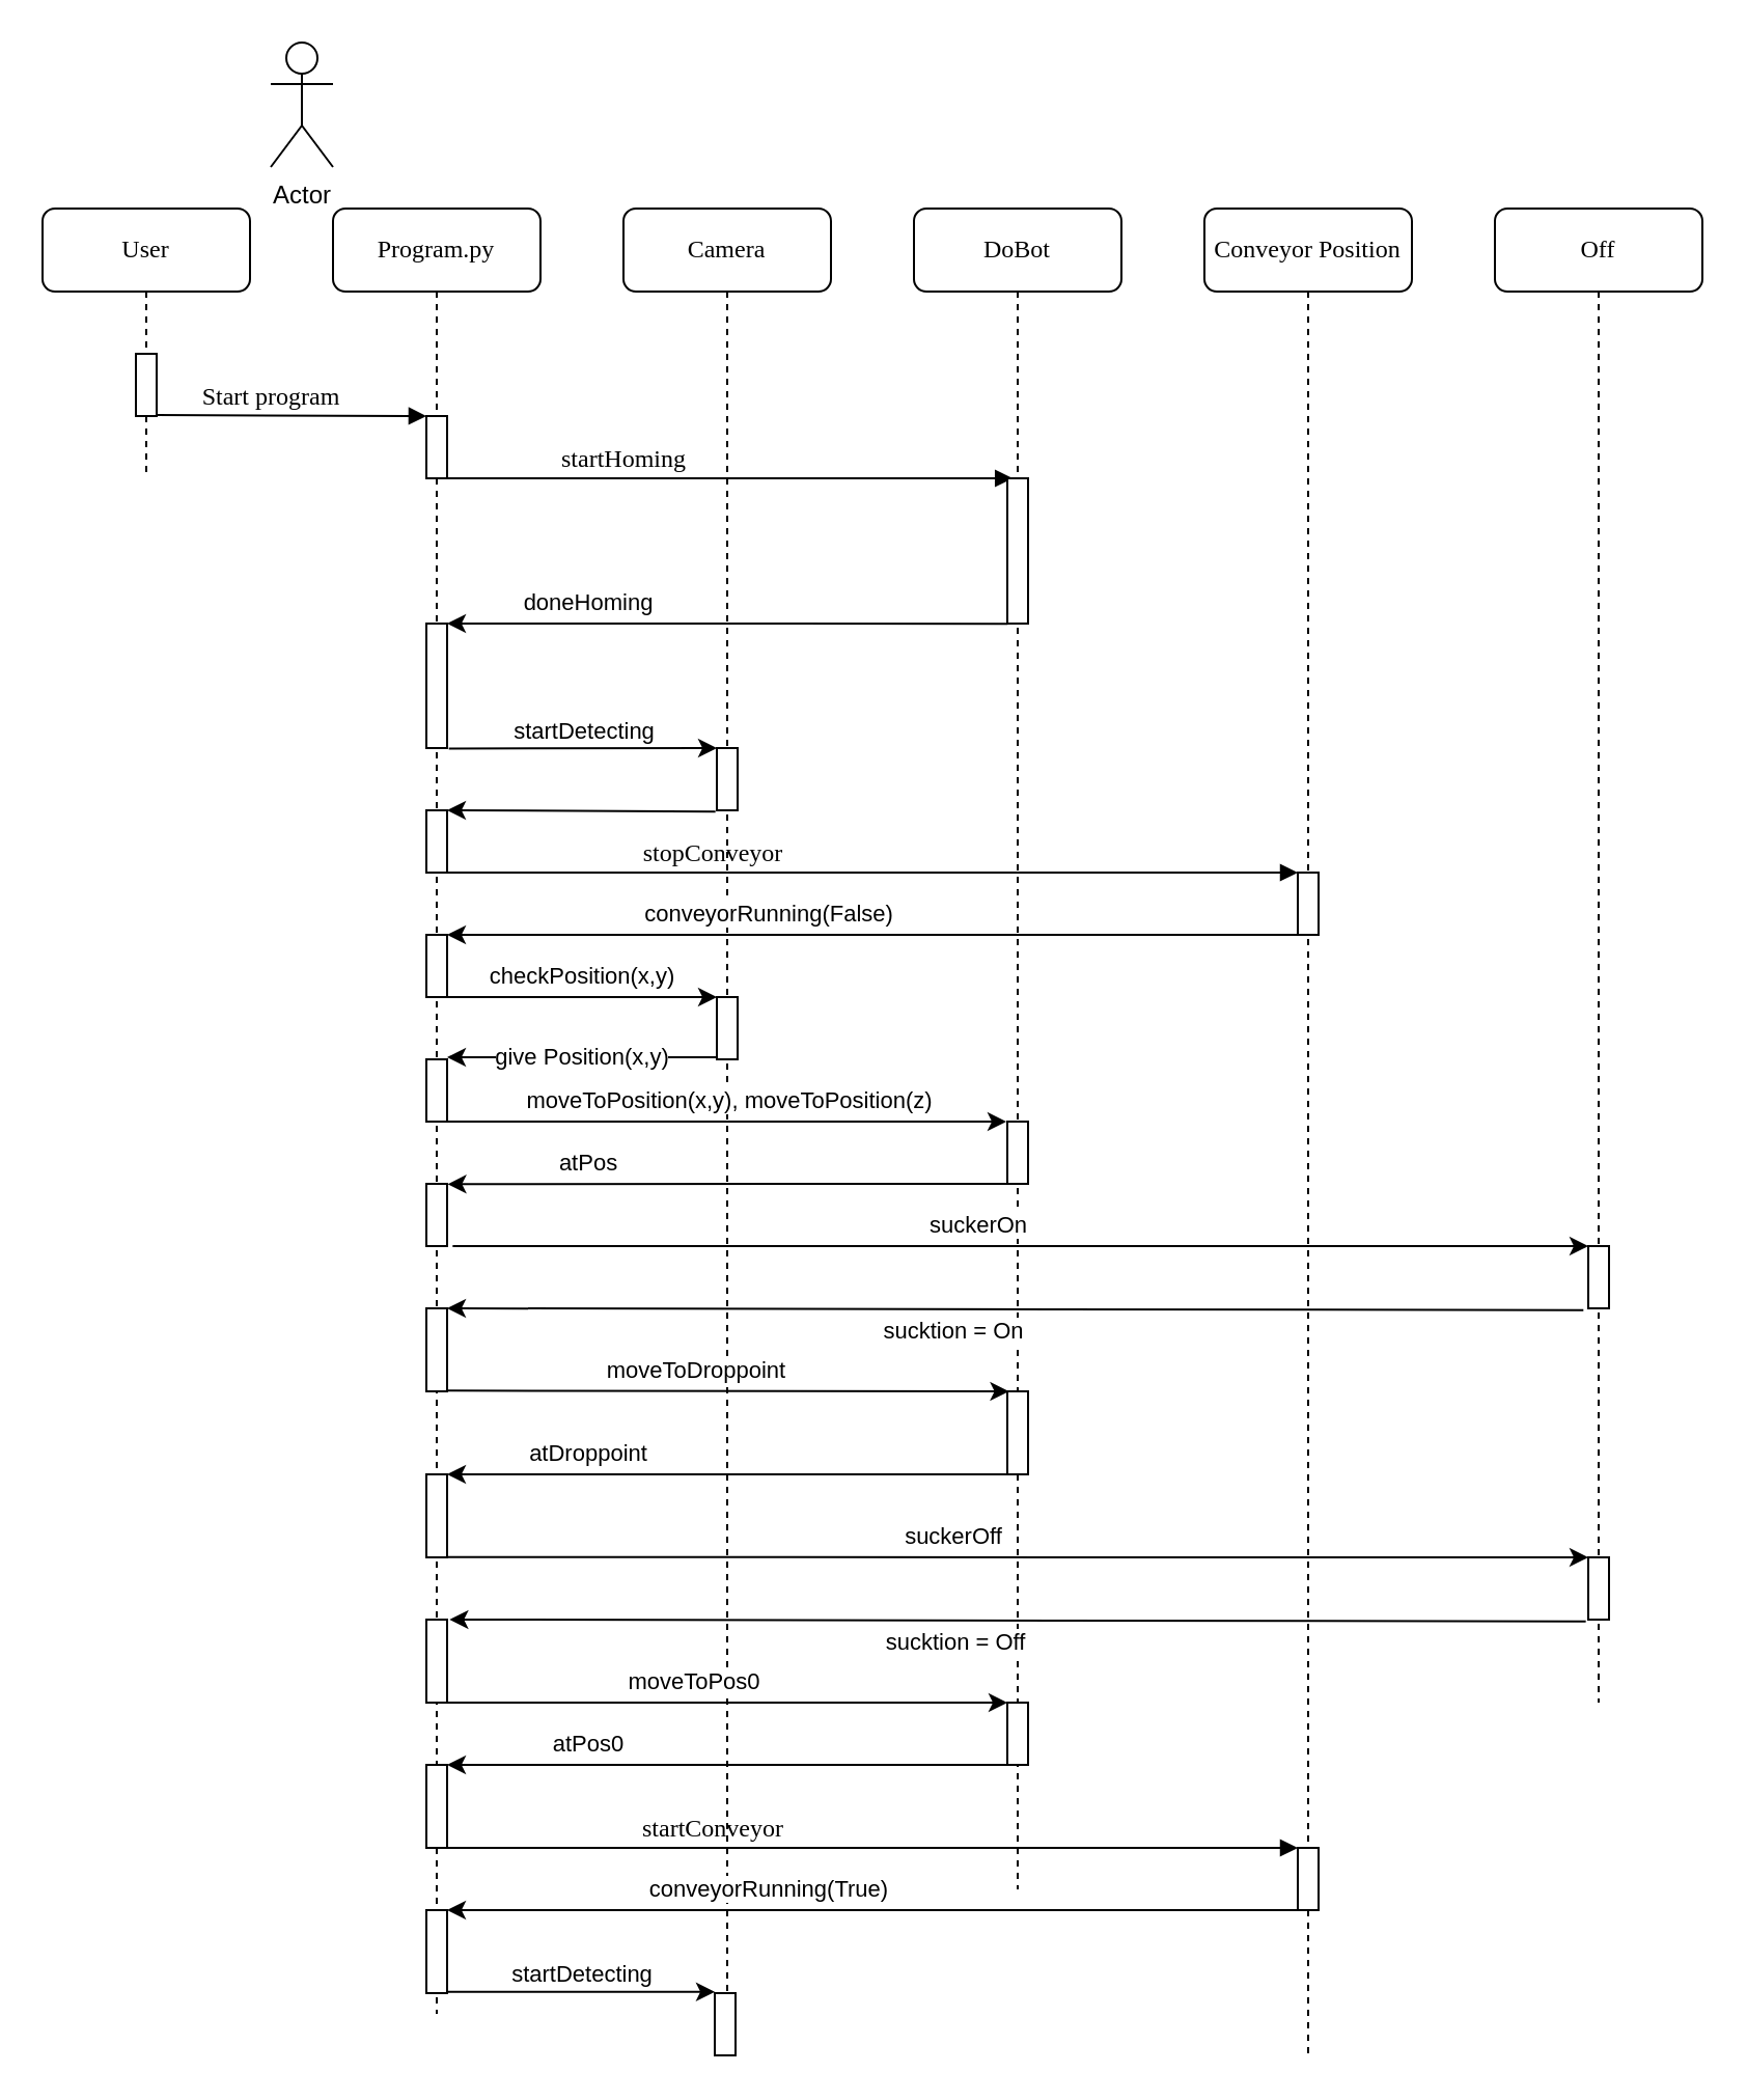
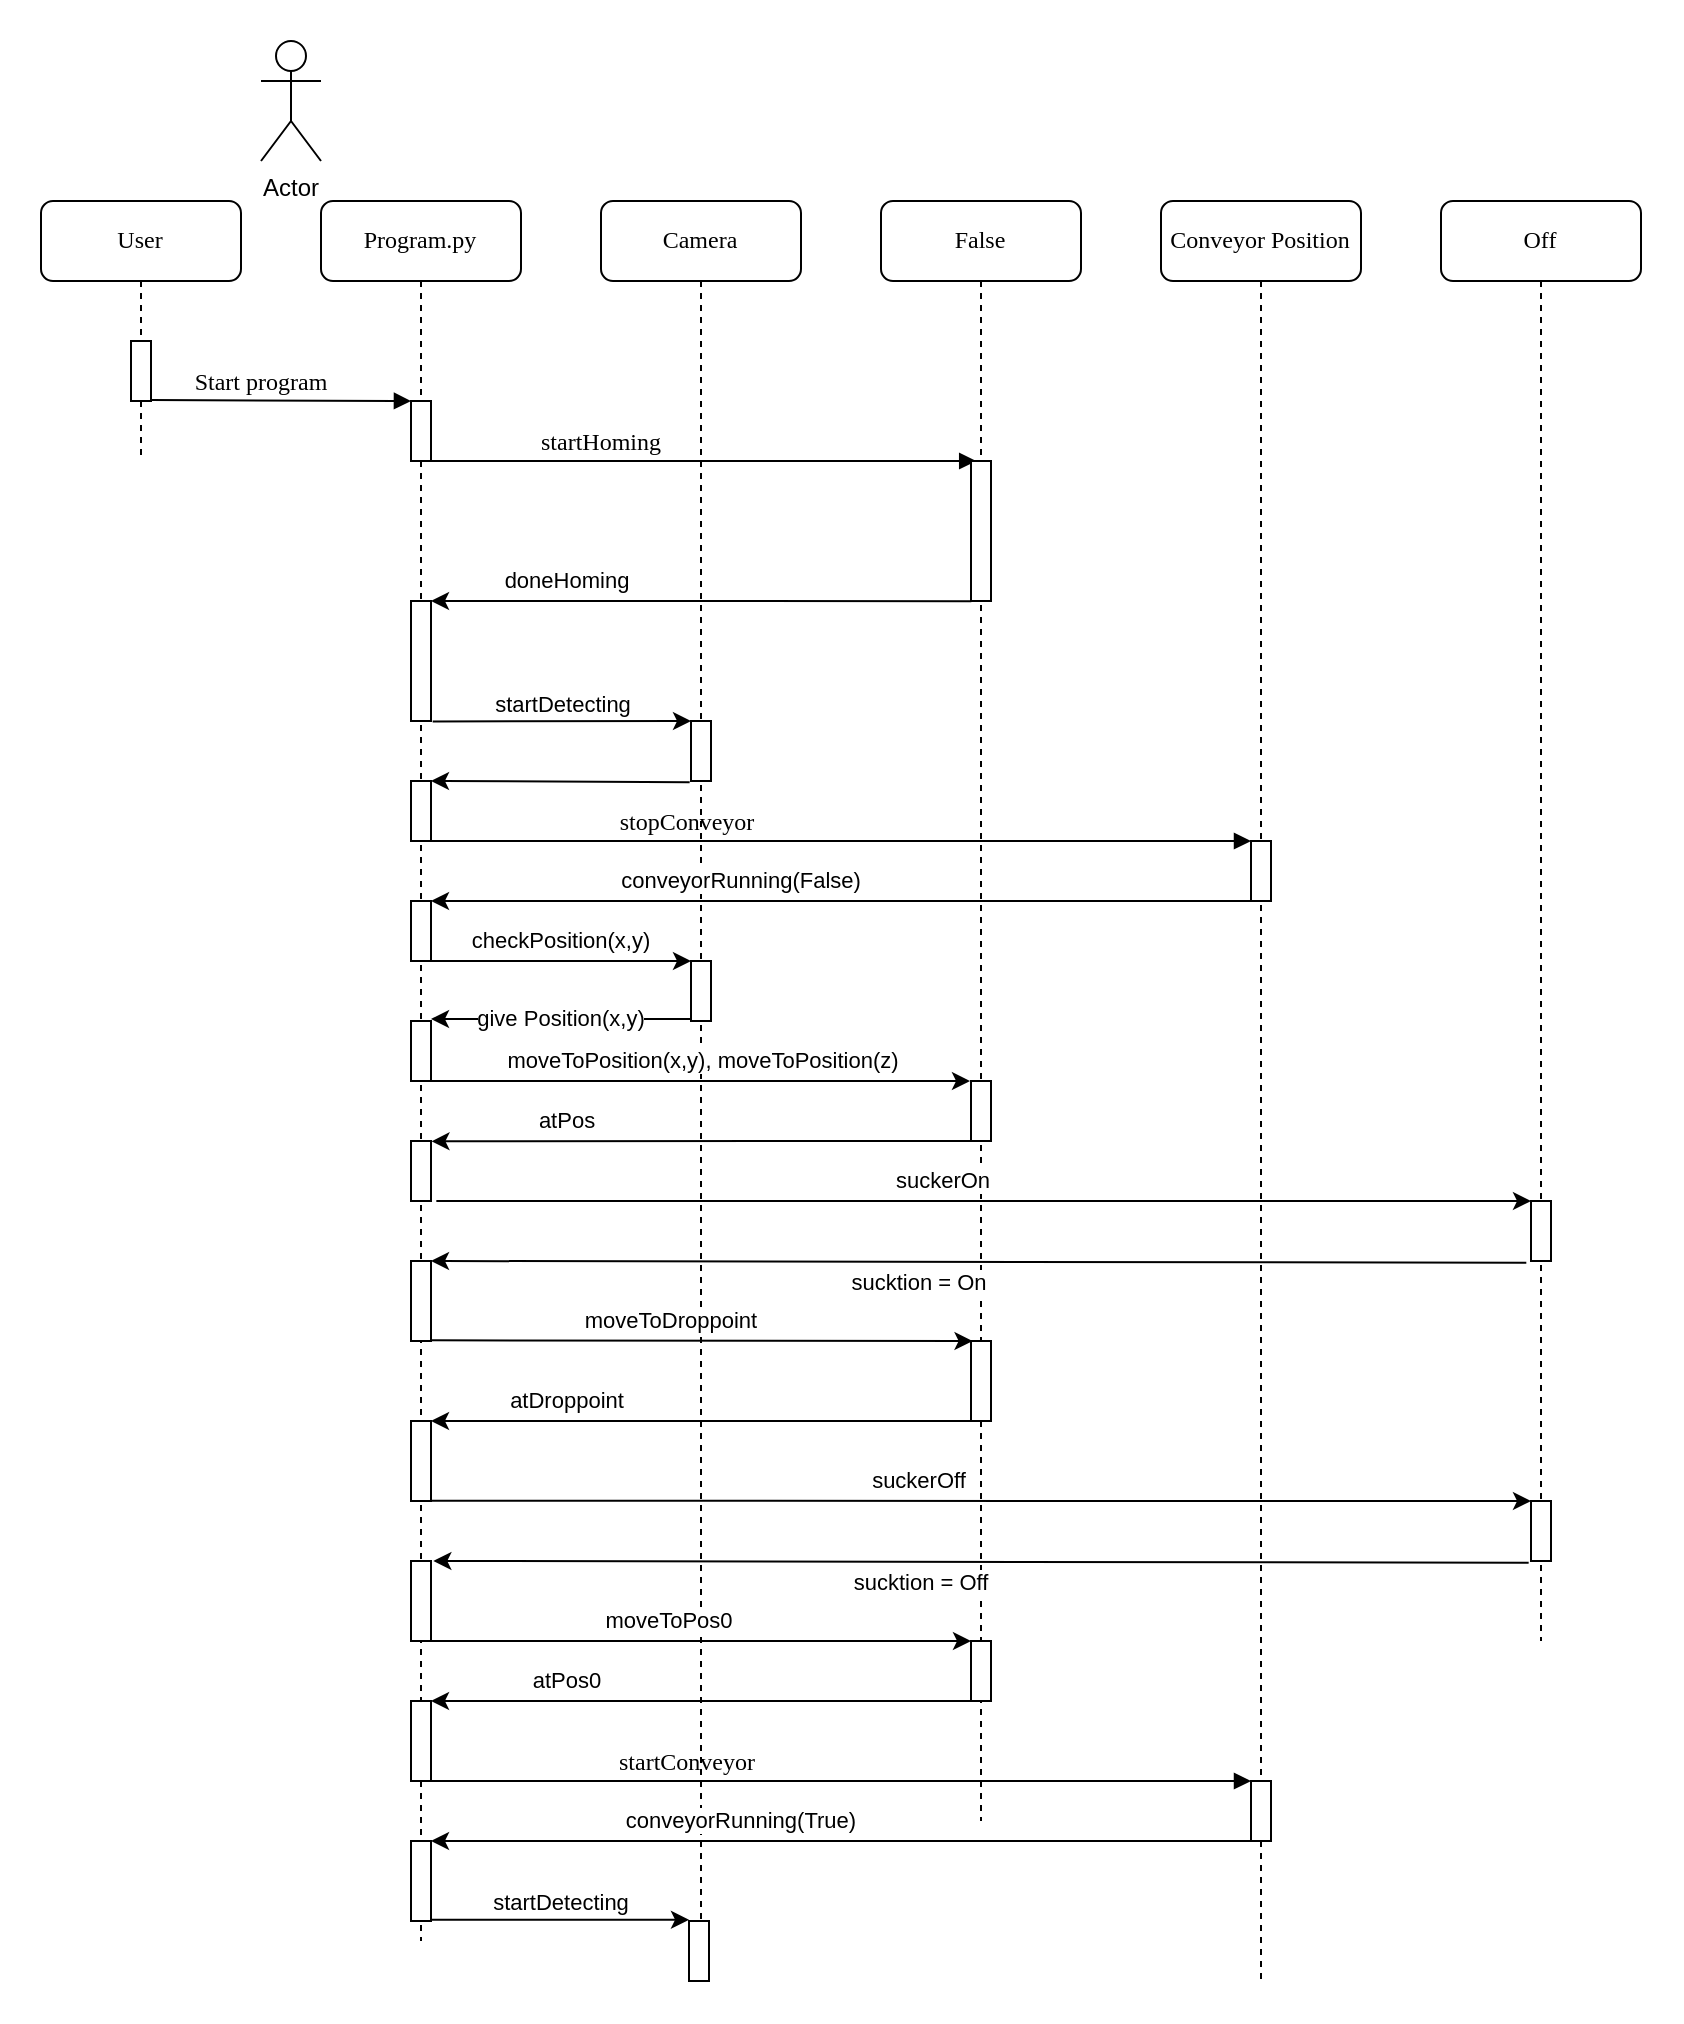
- <mxCell id="16" value="DoBot" style="shape=umlLifeline;perimeter=lifelinePerimeter;whiteSpace=wrap;html=1;container=1;collapsible=0;recursiveResize=0;outlineConnect=0;rounded=1;shadow=0;comic=0;labelBackgroundColor=none;strokeWidth=1;fontFamily=Verdana;fontSize=12;align=center;" vertex="1" parent="1"><mxGeometry x="440" y="100" width="100" height="810" as="geometry" /></mxCell>
+ <mxCell id="16" value="False" style="shape=umlLifeline;perimeter=lifelinePerimeter;whiteSpace=wrap;html=1;container=1;collapsible=0;recursiveResize=0;outlineConnect=0;rounded=1;shadow=0;comic=0;labelBackgroundColor=none;strokeWidth=1;fontFamily=Verdana;fontSize=12;align=center;" vertex="1" parent="1"><mxGeometry x="440" y="100" width="100" height="810" as="geometry" /></mxCell>
